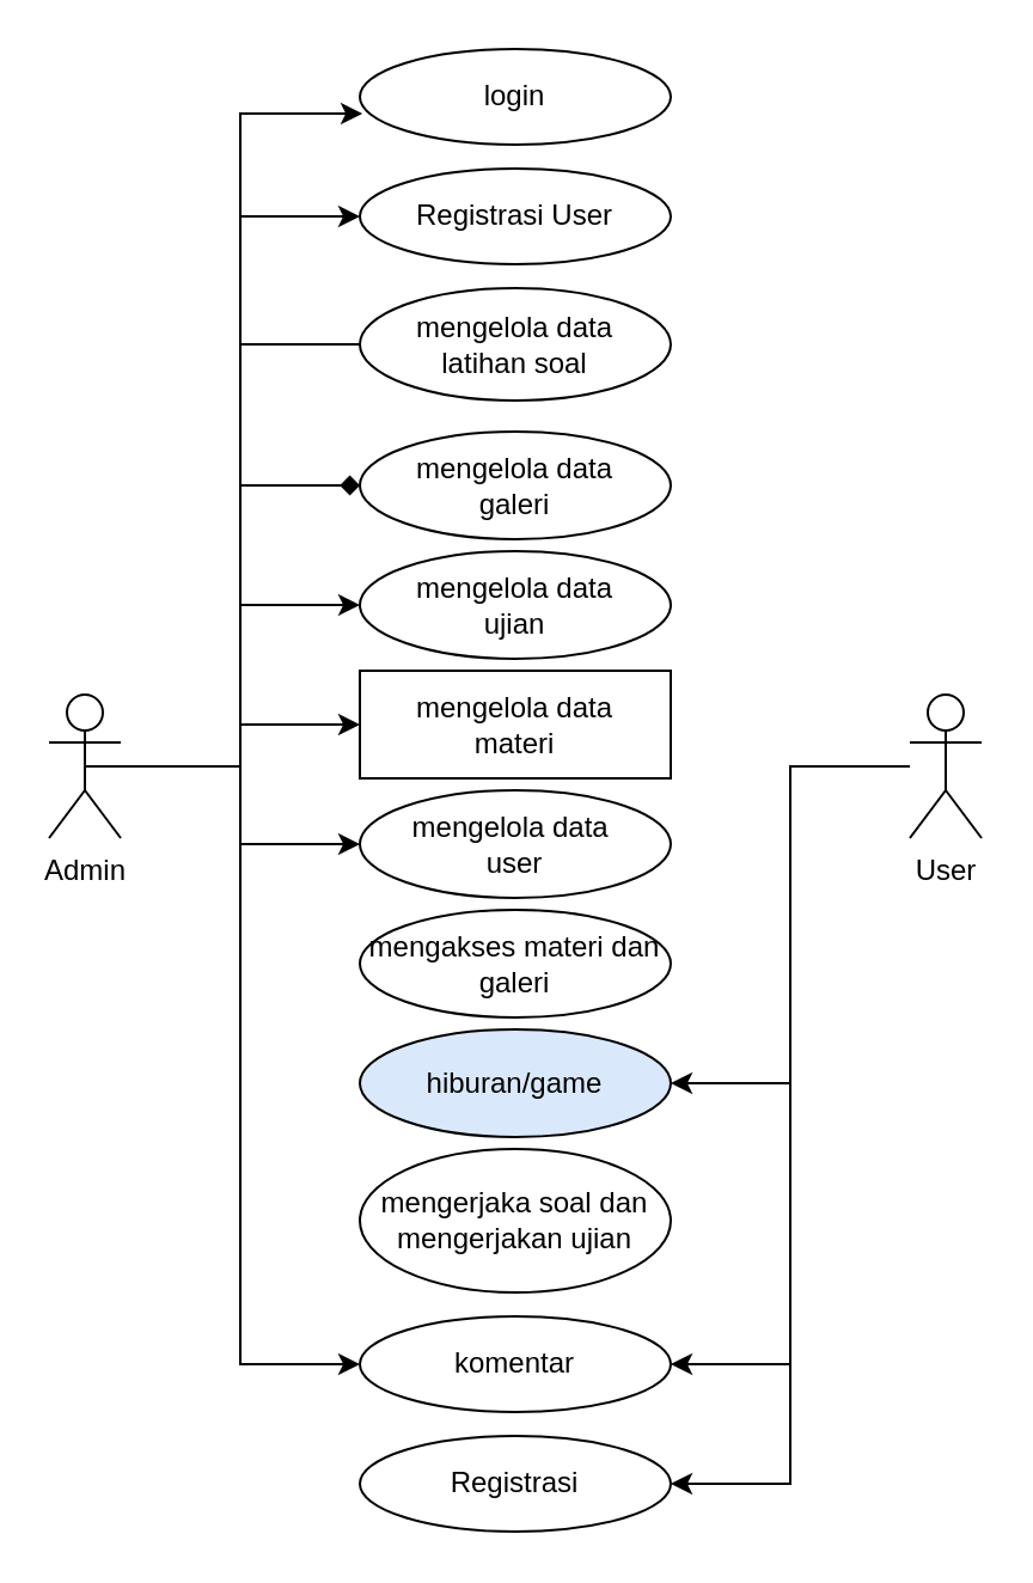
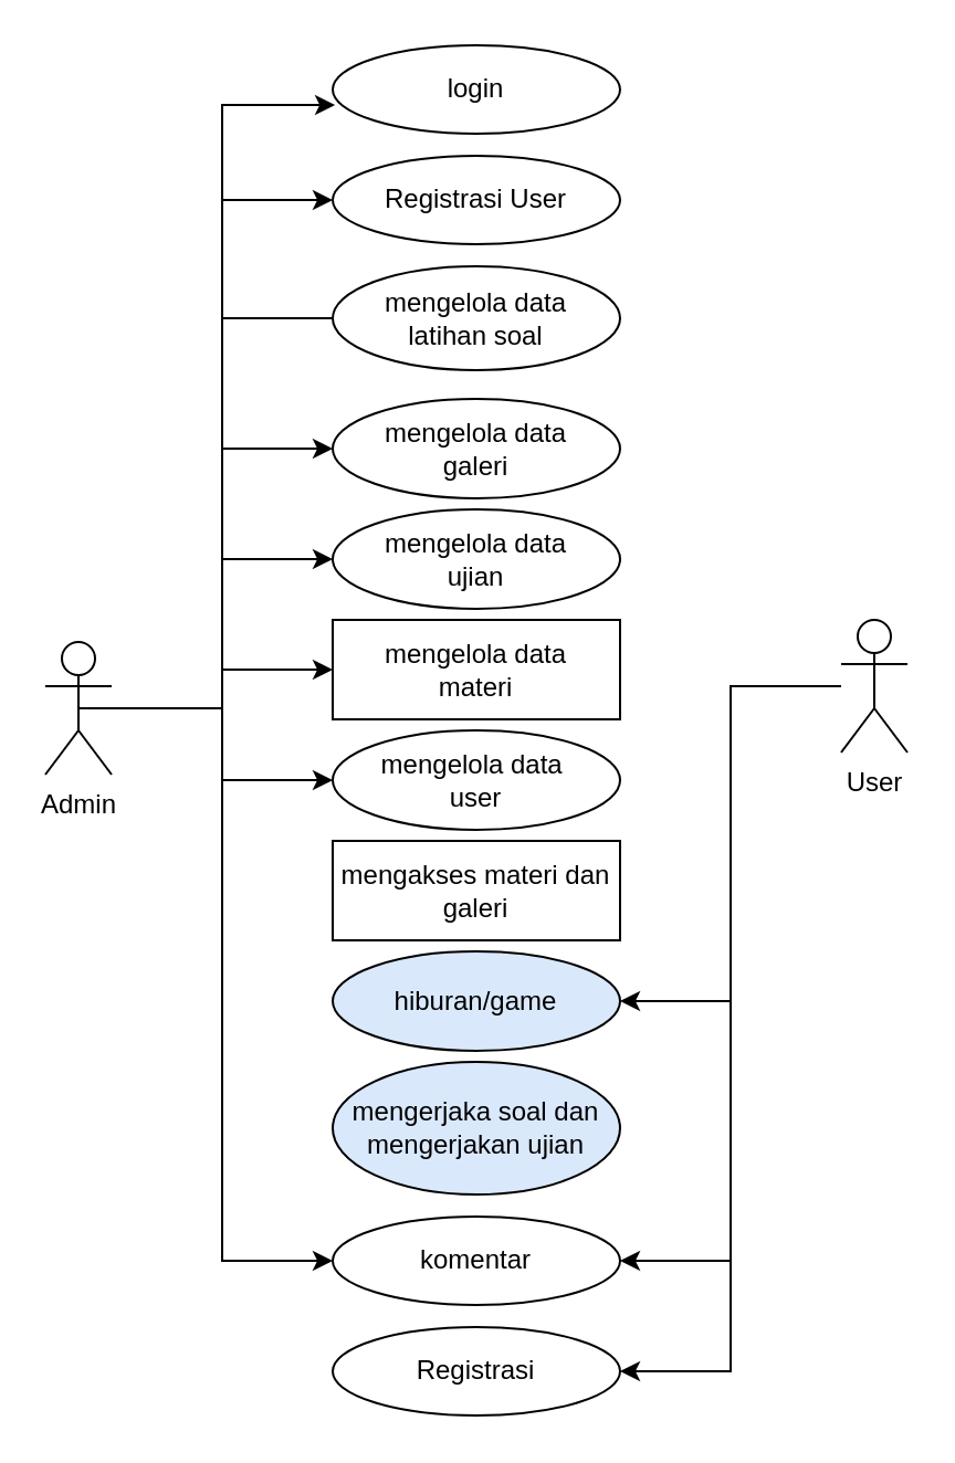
- <mxCell id="8" style="edgeStyle=orthogonalEdgeStyle;rounded=0;orthogonalLoop=1;jettySize=auto;html=1;entryX=0;entryY=0.5;entryDx=0;entryDy=0;endArrow=diamond;" edge="1" parent="1" source="14" target="17"><mxGeometry relative="1" as="geometry" /></mxCell>
+ <mxCell id="8" style="edgeStyle=orthogonalEdgeStyle;rounded=0;orthogonalLoop=1;jettySize=auto;html=1;entryX=0;entryY=0.5;entryDx=0;entryDy=0;" edge="1" parent="1" source="14" target="17"><mxGeometry relative="1" as="geometry" /></mxCell>
- <mxCell id="5" value="User" style="shape=umlActor;verticalLabelPosition=bottom;labelBackgroundColor=#ffffff;verticalAlign=top;html=1;outlineConnect=0;" vertex="1" parent="1"><mxGeometry x="380" y="290" width="30" height="60" as="geometry" /></mxCell>
+ <mxCell id="5" value="User" style="shape=umlActor;verticalLabelPosition=bottom;labelBackgroundColor=#ffffff;verticalAlign=top;html=1;outlineConnect=0;" vertex="1" parent="1"><mxGeometry x="380" y="280" width="30" height="60" as="geometry" /></mxCell>
- <mxCell id="21" value="mengakses materi dan galeri" style="ellipse;whiteSpace=wrap;html=1;" vertex="1" parent="1"><mxGeometry x="150" y="380" width="130" height="45" as="geometry" /></mxCell>
+ <mxCell id="21" value="mengakses materi dan galeri" style="whiteSpace=wrap;html=1;rounded=0;" vertex="1" parent="1"><mxGeometry x="150" y="380" width="130" height="45" as="geometry" /></mxCell>
- <mxCell id="23" value="&lt;div&gt;mengerjaka soal dan&lt;/div&gt;&lt;div&gt;mengerjakan ujian&lt;br&gt;&lt;/div&gt;" style="ellipse;whiteSpace=wrap;html=1;" vertex="1" parent="1"><mxGeometry x="150" y="480" width="130" height="60" as="geometry" /></mxCell>
+ <mxCell id="23" value="&lt;div&gt;mengerjaka soal dan&lt;/div&gt;&lt;div&gt;mengerjakan ujian&lt;br&gt;&lt;/div&gt;" style="ellipse;whiteSpace=wrap;html=1;fillColor=#dae8fc;" vertex="1" parent="1"><mxGeometry x="150" y="480" width="130" height="60" as="geometry" /></mxCell>
